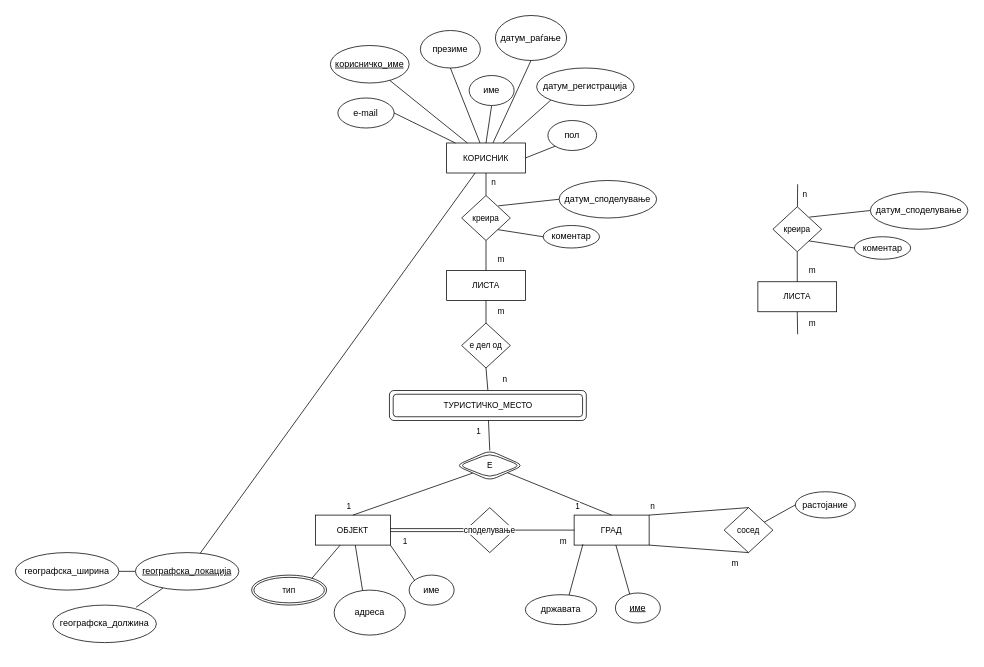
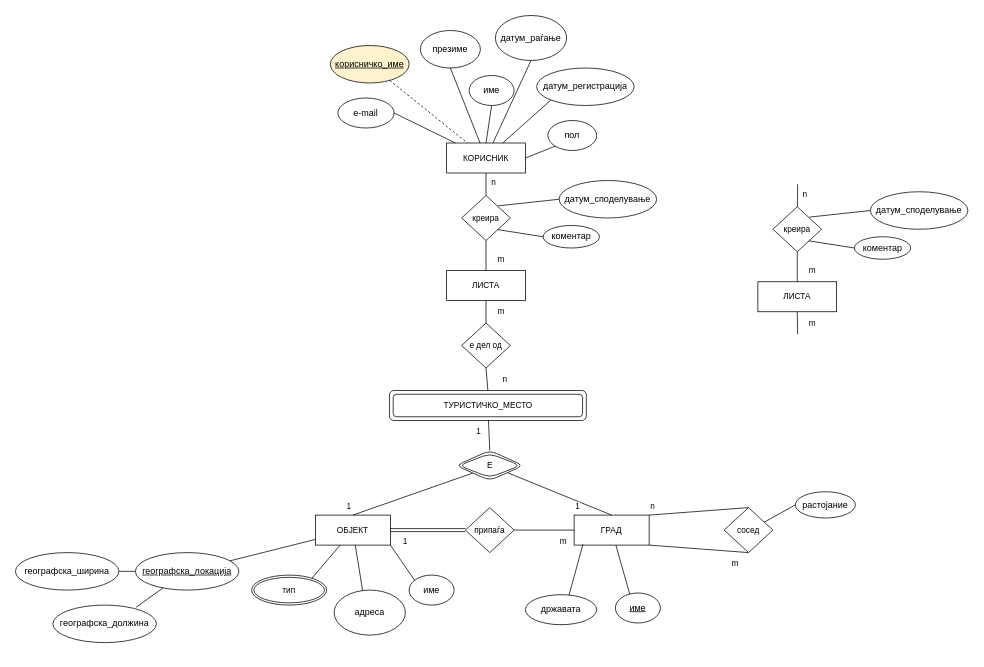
- <mxCell id="12" value="&lt;u data-l-s=&quot;37460&quot;&gt;корисничко_име&lt;/u&gt;" style="ellipse;whiteSpace=wrap;html=1;rounded=1;" vertex="1" parent="1"><mxGeometry x="440" y="60" width="105" height="50" as="geometry" /></mxCell>
+ <mxCell id="12" value="&lt;u data-l-s=&quot;37460&quot;&gt;корисничко_име&lt;/u&gt;" style="ellipse;whiteSpace=wrap;html=1;rounded=1;fillColor=#fff2cc;" vertex="1" parent="1"><mxGeometry x="440" y="60" width="105" height="50" as="geometry" /></mxCell>
- <mxCell id="16" style="rounded=0;orthogonalLoop=1;jettySize=auto;html=1;endArrow=none;endFill=0;strokeColor=default;startArrow=none;startFill=0;strokeWidth=1;jumpStyle=none;" edge="1" parent="1" source="12" target="3"><mxGeometry relative="1" as="geometry"><mxPoint x="459.996" y="150.004" as="sourcePoint" /><mxPoint x="568.25" y="263.4" as="targetPoint" /></mxGeometry></mxCell>
+ <mxCell id="16" style="rounded=0;orthogonalLoop=1;jettySize=auto;html=1;endArrow=none;endFill=0;strokeColor=default;startArrow=none;startFill=0;strokeWidth=1;jumpStyle=none;dashed=1;" edge="1" parent="1" source="12" target="3"><mxGeometry relative="1" as="geometry"><mxPoint x="459.996" y="150.004" as="sourcePoint" /><mxPoint x="568.25" y="263.4" as="targetPoint" /></mxGeometry></mxCell>
- <mxCell id="28" style="rounded=0;orthogonalLoop=1;jettySize=auto;html=1;endArrow=none;endFill=0;strokeColor=default;startArrow=none;startFill=0;strokeWidth=1;jumpStyle=none;" edge="1" parent="1" source="27" target="3"><mxGeometry relative="1" as="geometry"><mxPoint x="282.996" y="586.134" as="sourcePoint" /><mxPoint x="391.25" y="699.53" as="targetPoint" /></mxGeometry></mxCell>
+ <mxCell id="28" style="rounded=0;orthogonalLoop=1;jettySize=auto;html=1;endArrow=none;endFill=0;strokeColor=default;startArrow=none;startFill=0;strokeWidth=1;jumpStyle=none;" edge="1" parent="1" source="27" target="19"><mxGeometry relative="1" as="geometry"><mxPoint x="282.996" y="586.134" as="sourcePoint" /><mxPoint x="391.25" y="699.53" as="targetPoint" /></mxGeometry></mxCell>
- <mxCell id="44" value="споделување" style="strokeWidth=1;html=1;shape=mxgraph.flowchart.decision;whiteSpace=wrap;rounded=1;fontFamily=Helvetica;fontSize=11;fontColor=default;labelBackgroundColor=default;" vertex="1" parent="1"><mxGeometry x="620" y="676.13" width="65" height="60" as="geometry" /></mxCell>
+ <mxCell id="44" value="припаѓа" style="strokeWidth=1;html=1;shape=mxgraph.flowchart.decision;whiteSpace=wrap;rounded=1;fontFamily=Helvetica;fontSize=11;fontColor=default;labelBackgroundColor=default;" vertex="1" parent="1"><mxGeometry x="620" y="676.13" width="65" height="60" as="geometry" /></mxCell>
